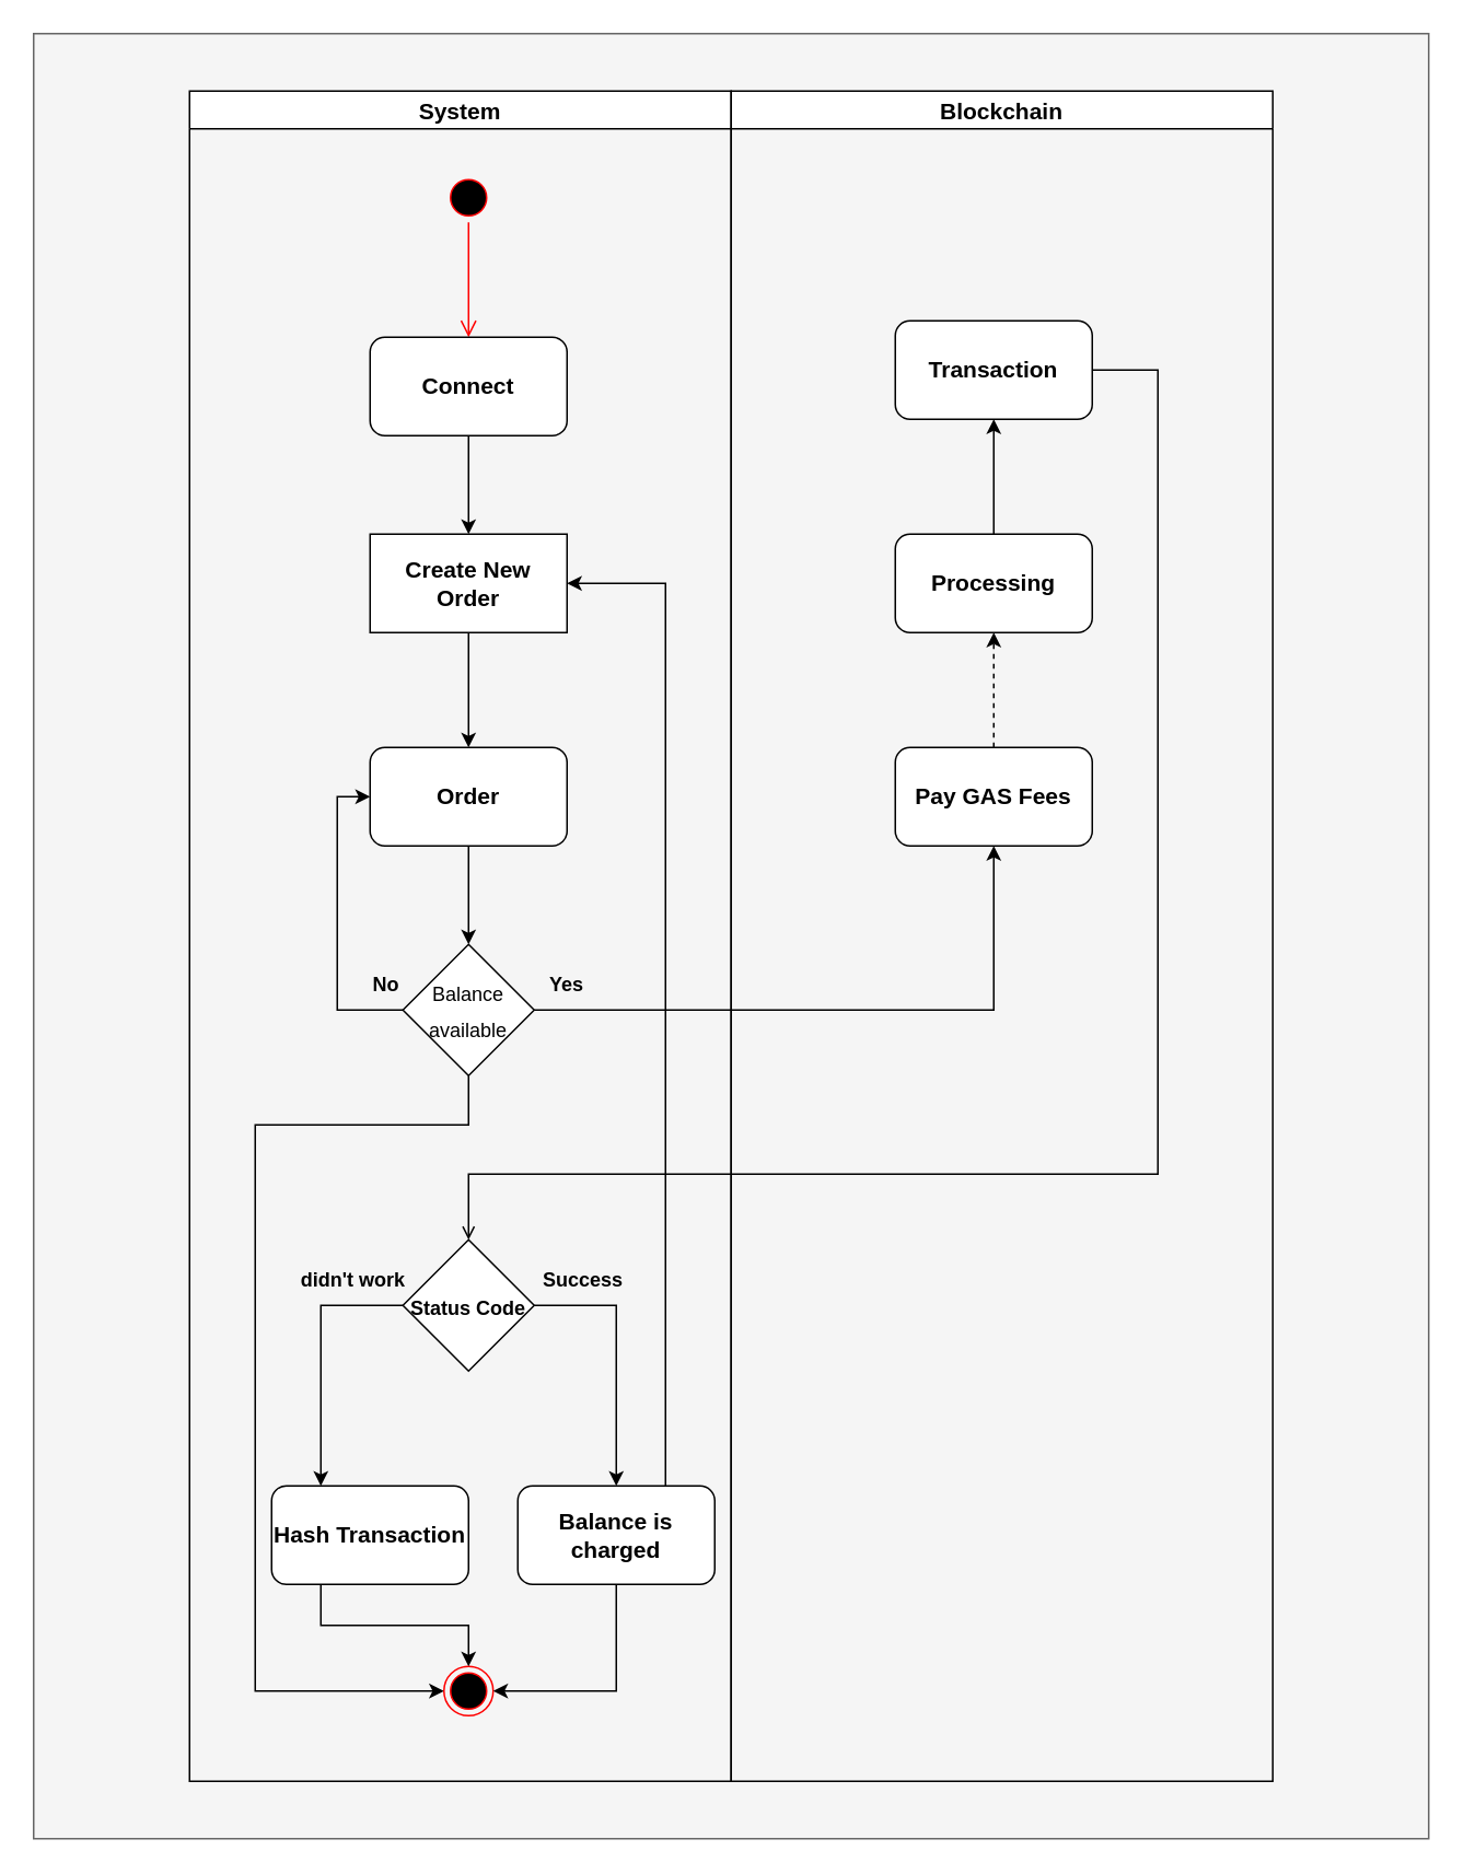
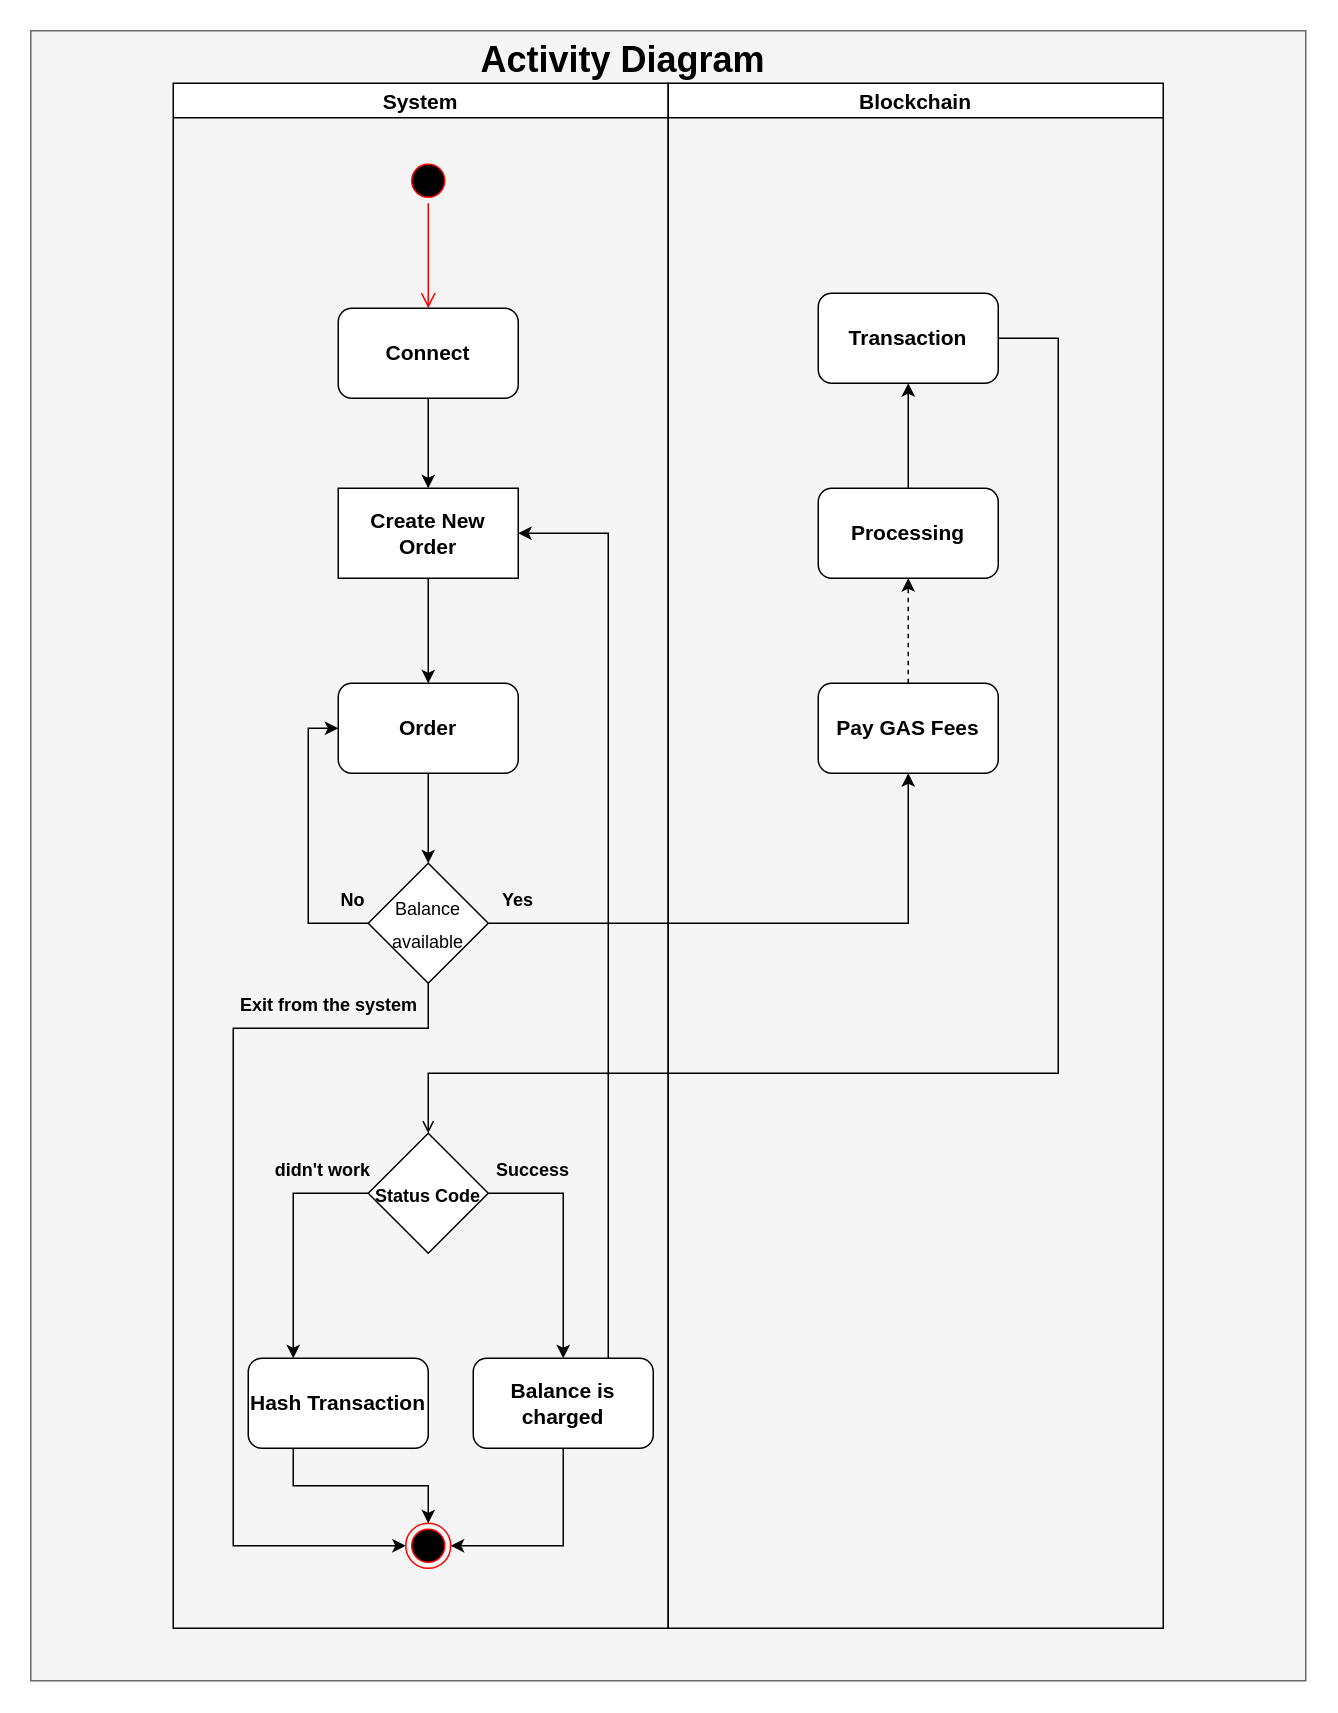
+ <mxCell id="37" value="&lt;b&gt;&lt;font style=&quot;font-size: 24px&quot;&gt;Activity Diagram&lt;/font&gt;&lt;/b&gt;" style="text;html=1;strokeColor=none;fillColor=none;align=center;verticalAlign=middle;whiteSpace=wrap;rounded=0;" vertex="1" parent="1"><mxGeometry x="260" y="25" width="310" height="30" as="geometry" /></mxCell>
+ <mxCell id="29" value="&lt;b&gt;Exit from the system&lt;/b&gt;" style="text;html=1;strokeColor=none;fillColor=none;align=center;verticalAlign=middle;whiteSpace=wrap;rounded=0;fontSize=12;" parent="4" vertex="1"><mxGeometry x="39" y="600" width="130" height="30" as="geometry" /></mxCell>
